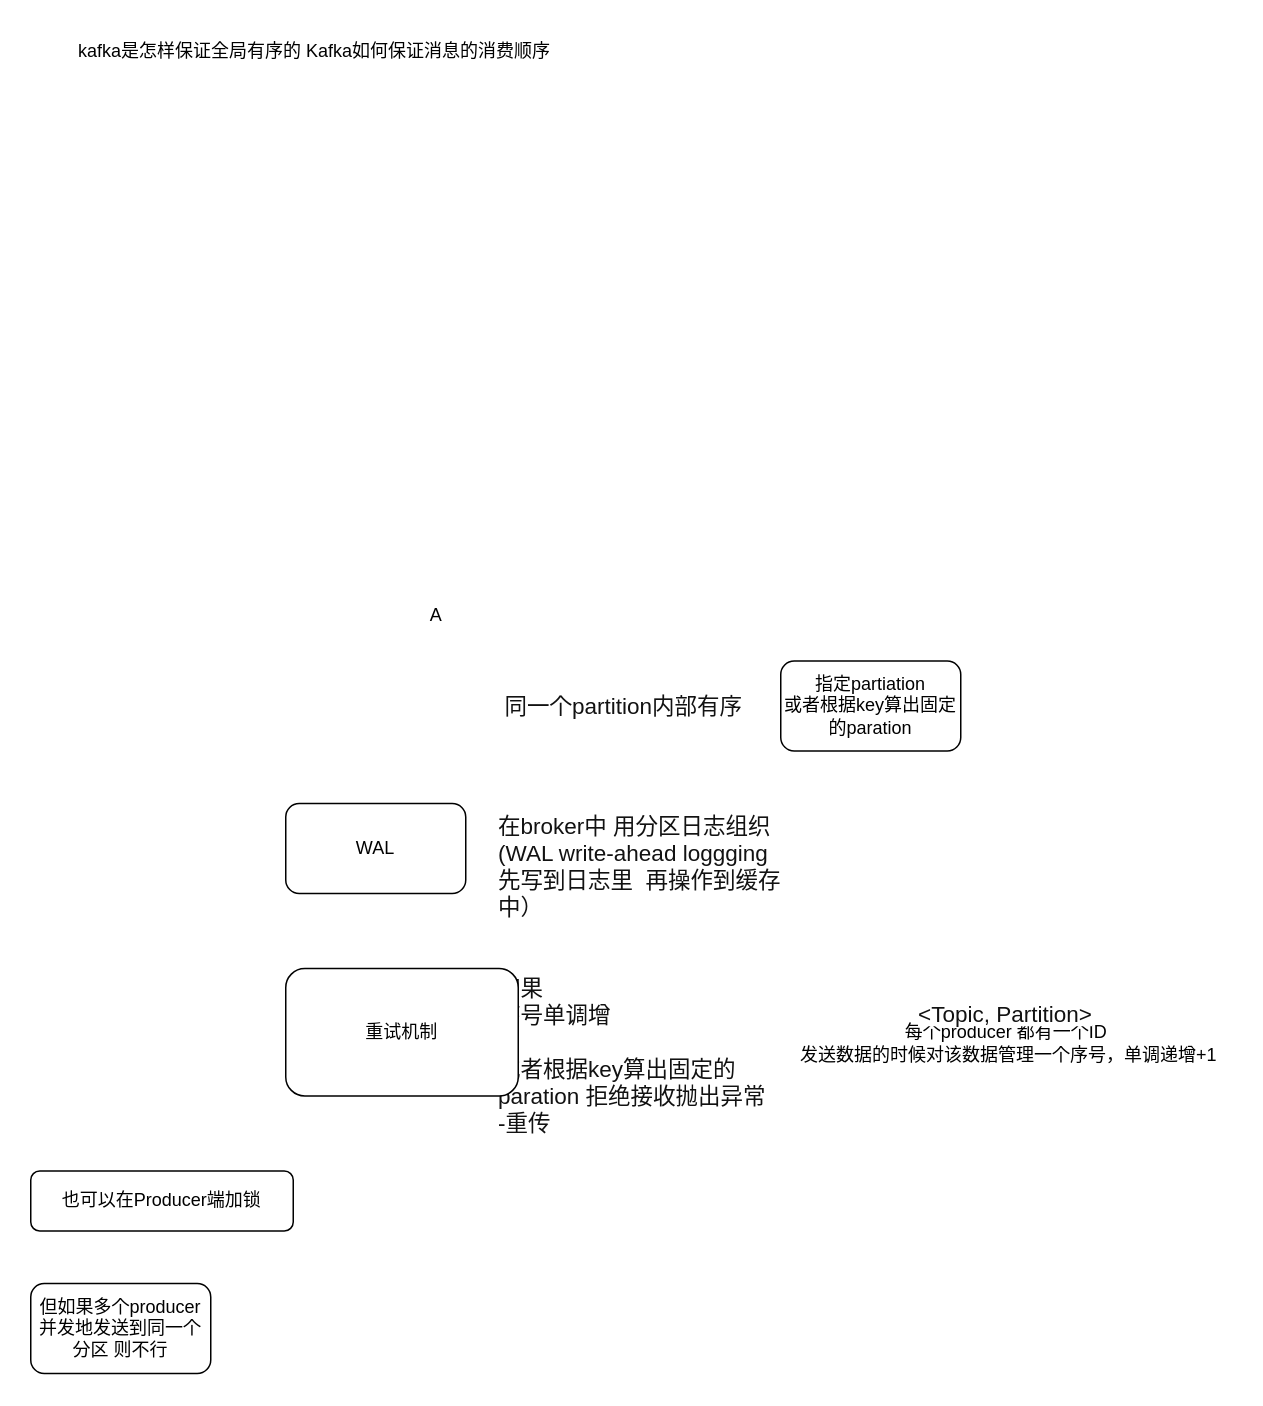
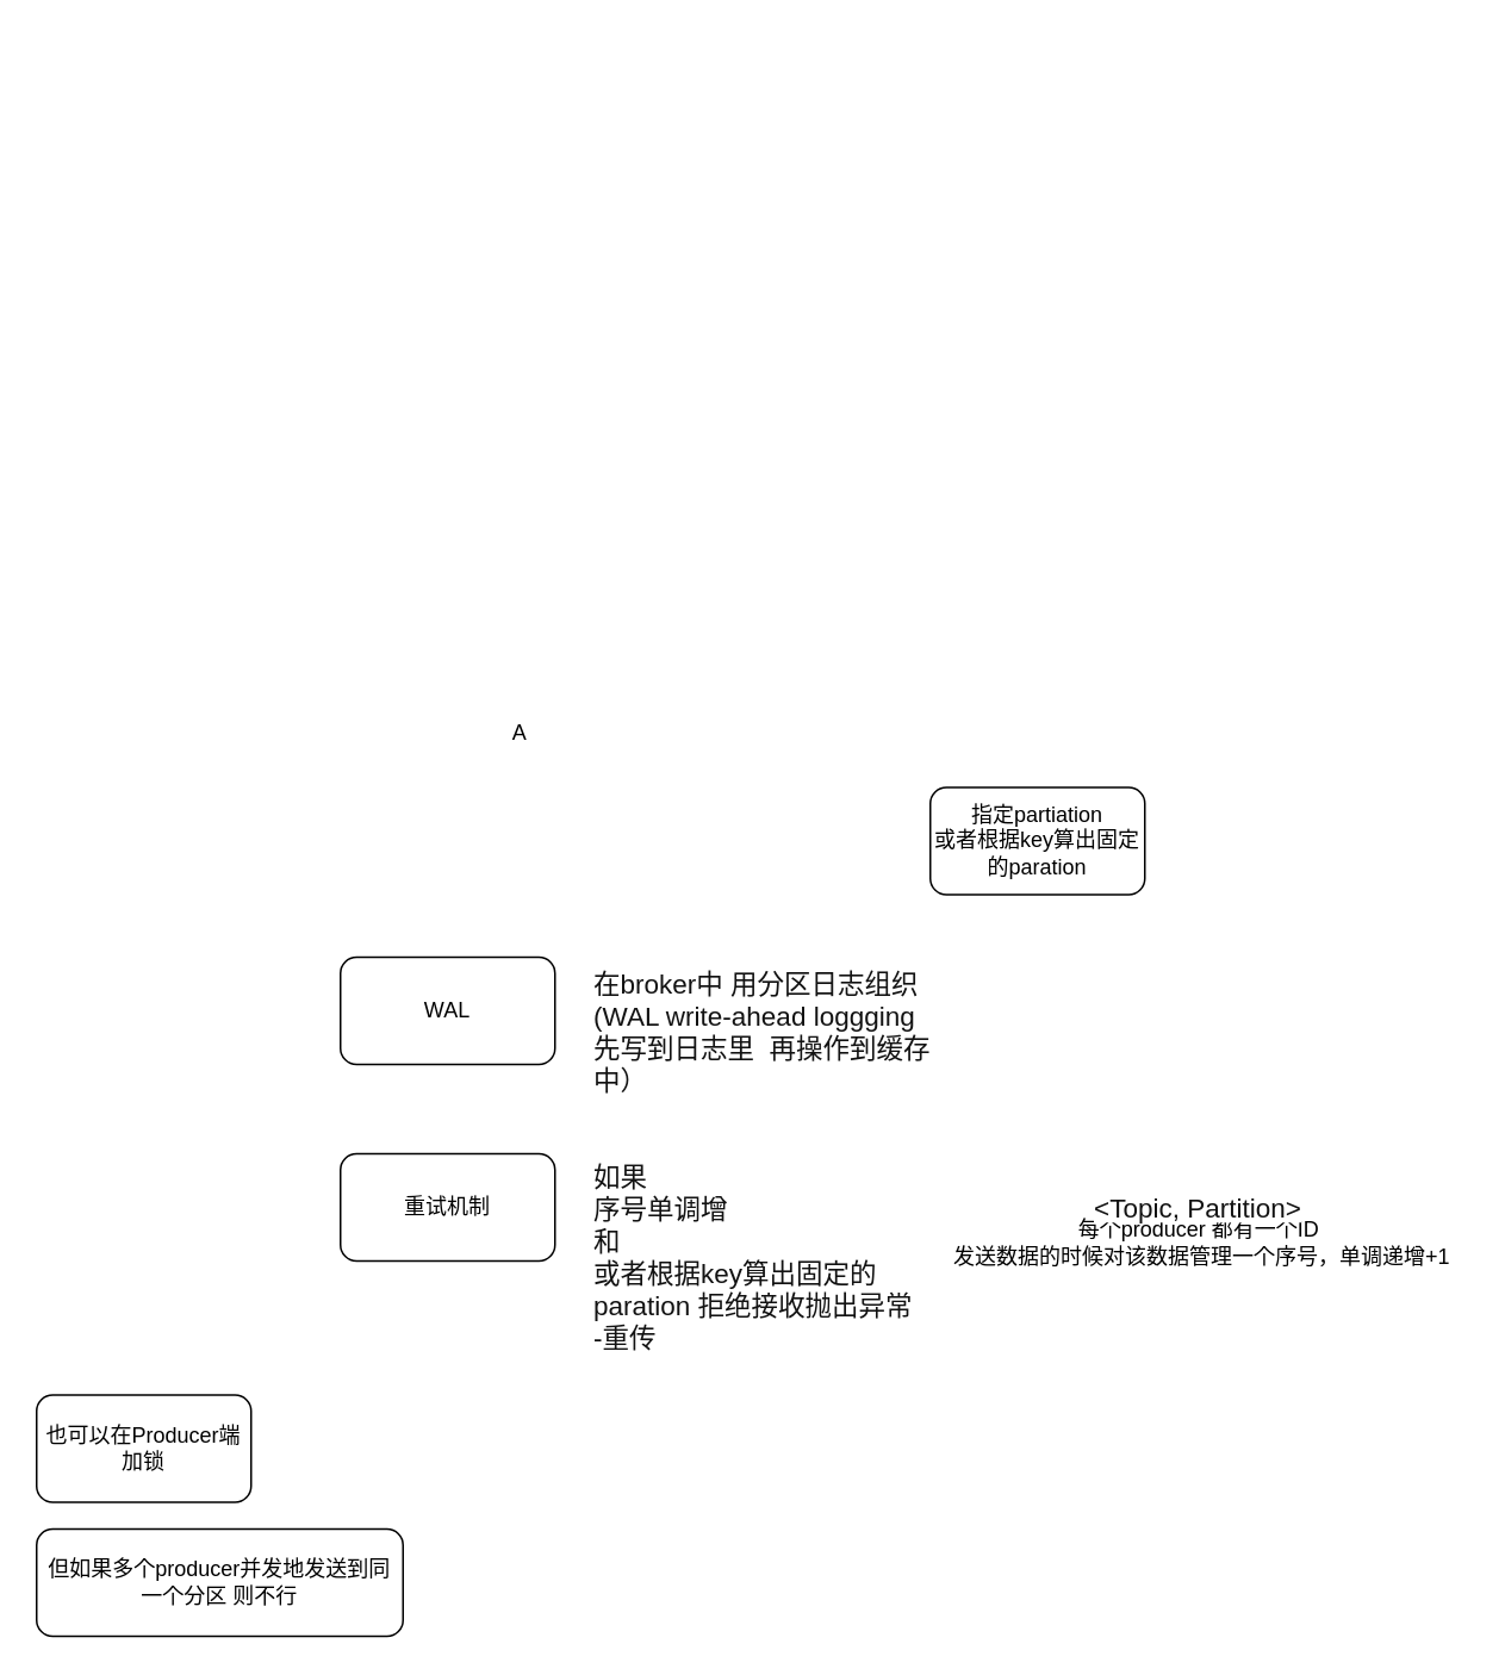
- <mxCell id="2" value="kafka是怎样保证全局有序的  Kafka如何保证消息的消费顺序" style="text;whiteSpace=wrap;html=1;" vertex="1" parent="1"><mxGeometry x="50" y="20" width="340" height="30" as="geometry" /></mxCell>
- <mxCell id="3" value="&lt;span style=&quot;color: rgb(18 , 18 , 18) ; font-family: , &amp;#34;blinkmacsystemfont&amp;#34; , &amp;#34;helvetica neue&amp;#34; , &amp;#34;pingfang sc&amp;#34; , &amp;#34;microsoft yahei&amp;#34; , &amp;#34;source han sans sc&amp;#34; , &amp;#34;noto sans cjk sc&amp;#34; , &amp;#34;wenquanyi micro hei&amp;#34; , sans-serif ; font-size: 15px ; background-color: rgb(255 , 255 , 255)&quot;&gt;同一个partition内部有序&lt;/span&gt;" style="text;html=1;align=center;verticalAlign=middle;resizable=0;points=[];autosize=1;" vertex="1" parent="1"><mxGeometry x="330" y="460" width="170" height="20" as="geometry" /></mxCell>
- <mxCell id="9" value="重试机制" style="rounded=1;whiteSpace=wrap;html=1;sketch=0;" vertex="1" parent="1"><mxGeometry x="190" y="645" width="155" height="85" as="geometry" /></mxCell>
+ <mxCell id="9" value="重试机制" style="rounded=1;whiteSpace=wrap;html=1;sketch=0;" vertex="1" parent="1"><mxGeometry x="190" y="645" width="120" height="60" as="geometry" /></mxCell>
- <mxCell id="7" value="也可以在Producer端加锁" style="rounded=1;whiteSpace=wrap;html=1;sketch=0;" vertex="1" parent="1"><mxGeometry x="20" y="780" width="175" height="40" as="geometry" /></mxCell>
+ <mxCell id="7" value="也可以在Producer端加锁" style="rounded=1;whiteSpace=wrap;html=1;sketch=0;" vertex="1" parent="1"><mxGeometry x="20" y="780" width="120" height="60" as="geometry" /></mxCell>
- <mxCell id="8" value="但如果多个producer并发地发送到同一个分区 则不行" style="rounded=1;whiteSpace=wrap;html=1;sketch=0;" vertex="1" parent="1"><mxGeometry x="20" y="855" width="120" height="60" as="geometry" /></mxCell>
+ <mxCell id="8" value="但如果多个producer并发地发送到同一个分区 则不行" style="rounded=1;whiteSpace=wrap;html=1;sketch=0;" vertex="1" parent="1"><mxGeometry x="20" y="855" width="205" height="60" as="geometry" /></mxCell>
